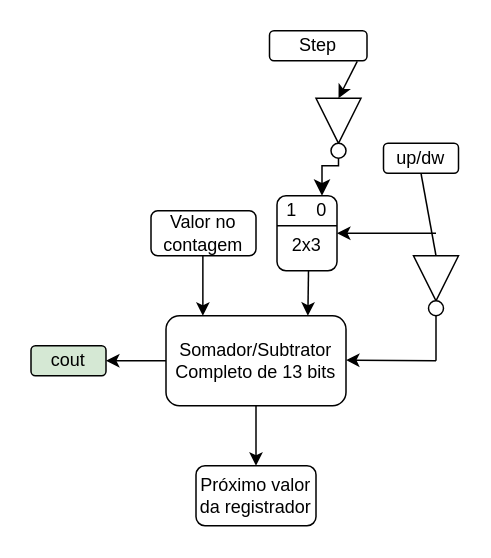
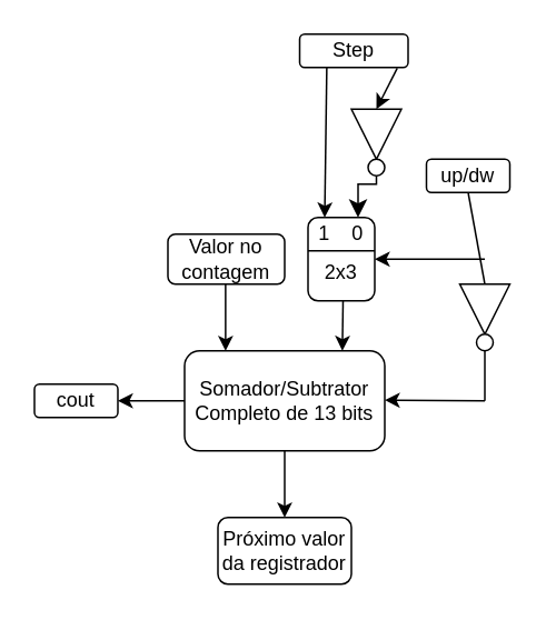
+ <mxCell id="19" value="" style="endArrow=classic;html=1;rounded=0;entryX=0.25;entryY=0;entryDx=0;entryDy=0;exitX=0.25;exitY=1;exitDx=0;exitDy=0;" edge="1" parent="1" source="8" target="14"><mxGeometry width="50" height="50" relative="1" as="geometry"><mxPoint x="194" y="80" as="sourcePoint" /><mxPoint x="229" y="-10" as="targetPoint" /></mxGeometry></mxCell>
- <mxCell id="11" value="cout" style="rounded=1;whiteSpace=wrap;html=1;fillColor=#d5e8d4;" vertex="1" parent="1"><mxGeometry x="20" y="230" width="50" height="20" as="geometry" /></mxCell>
+ <mxCell id="11" value="cout" style="rounded=1;whiteSpace=wrap;html=1;" vertex="1" parent="1"><mxGeometry x="20" y="230" width="50" height="20" as="geometry" /></mxCell>
